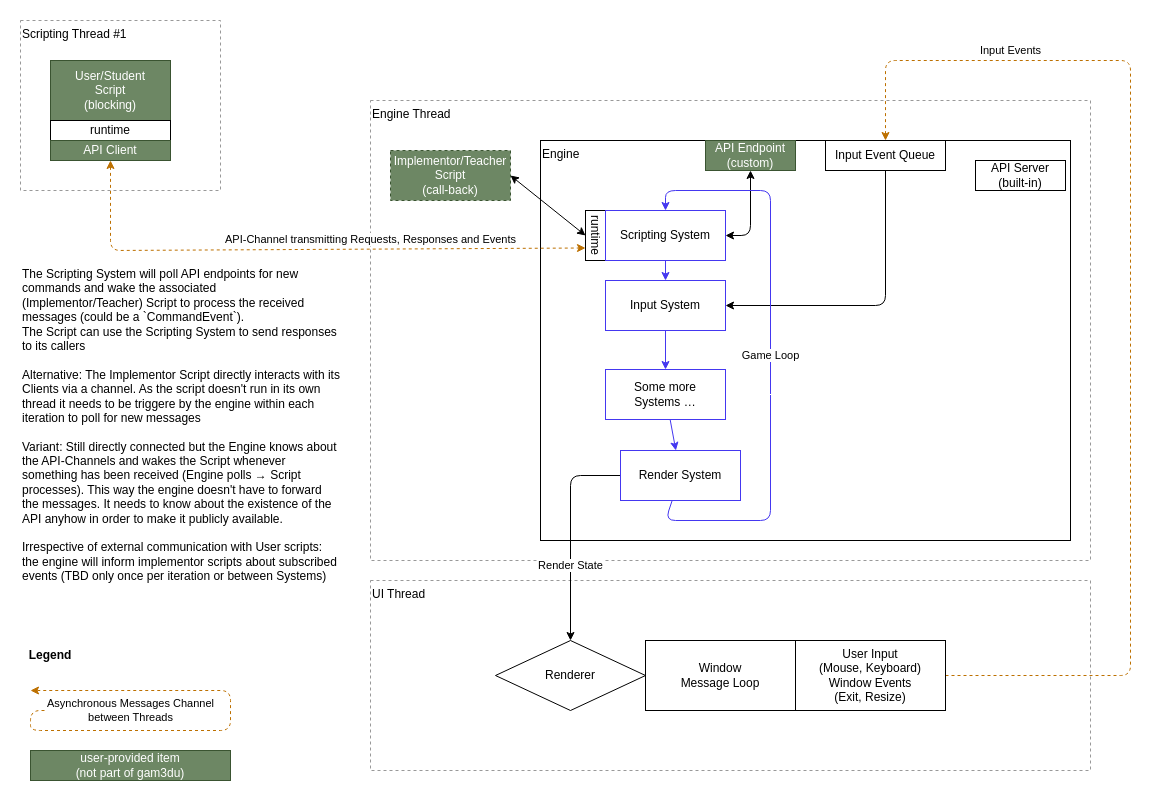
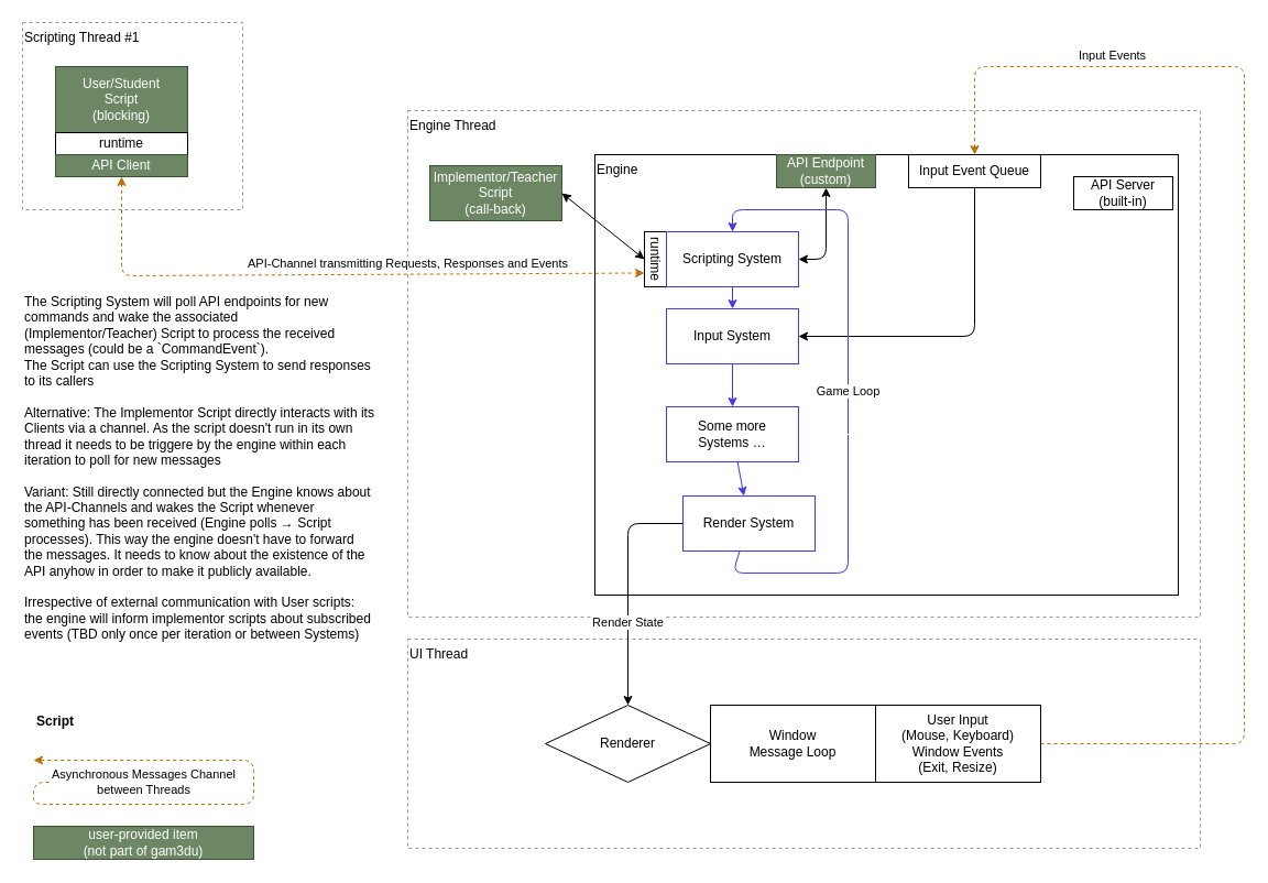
- <mxCell id="11" value="Implementor/Teacher&lt;br&gt;Script&lt;br&gt;(call-back)" style="rounded=0;whiteSpace=wrap;html=1;fillColor=#6d8764;fontColor=#ffffff;strokeColor=#3A5431;dashed=1;" parent="1" vertex="1"><mxGeometry x="390" y="150" width="120" height="50" as="geometry" /></mxCell>
+ <mxCell id="11" value="Implementor/Teacher&lt;br&gt;Script&lt;br&gt;(call-back)" style="rounded=0;whiteSpace=wrap;html=1;fillColor=#6d8764;fontColor=#ffffff;strokeColor=#3A5431;" parent="1" vertex="1"><mxGeometry x="390" y="150" width="120" height="50" as="geometry" /></mxCell>
- <mxCell id="33" value="Legend" style="text;strokeColor=none;align=center;fillColor=none;html=1;verticalAlign=middle;whiteSpace=wrap;rounded=0;dashed=1;fontStyle=1" parent="1" vertex="1"><mxGeometry x="20" y="640" width="60" height="30" as="geometry" /></mxCell>
+ <mxCell id="33" value="Script" style="text;strokeColor=none;align=center;fillColor=none;html=1;verticalAlign=middle;whiteSpace=wrap;rounded=0;dashed=1;fontStyle=1" parent="1" vertex="1"><mxGeometry x="20" y="640" width="60" height="30" as="geometry" /></mxCell>
